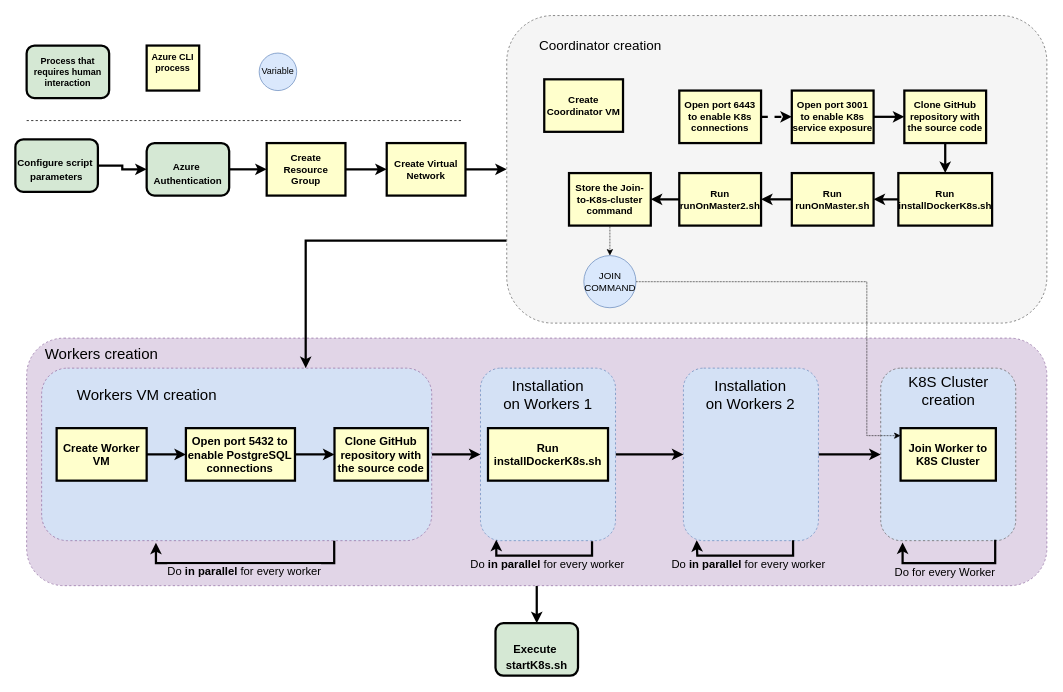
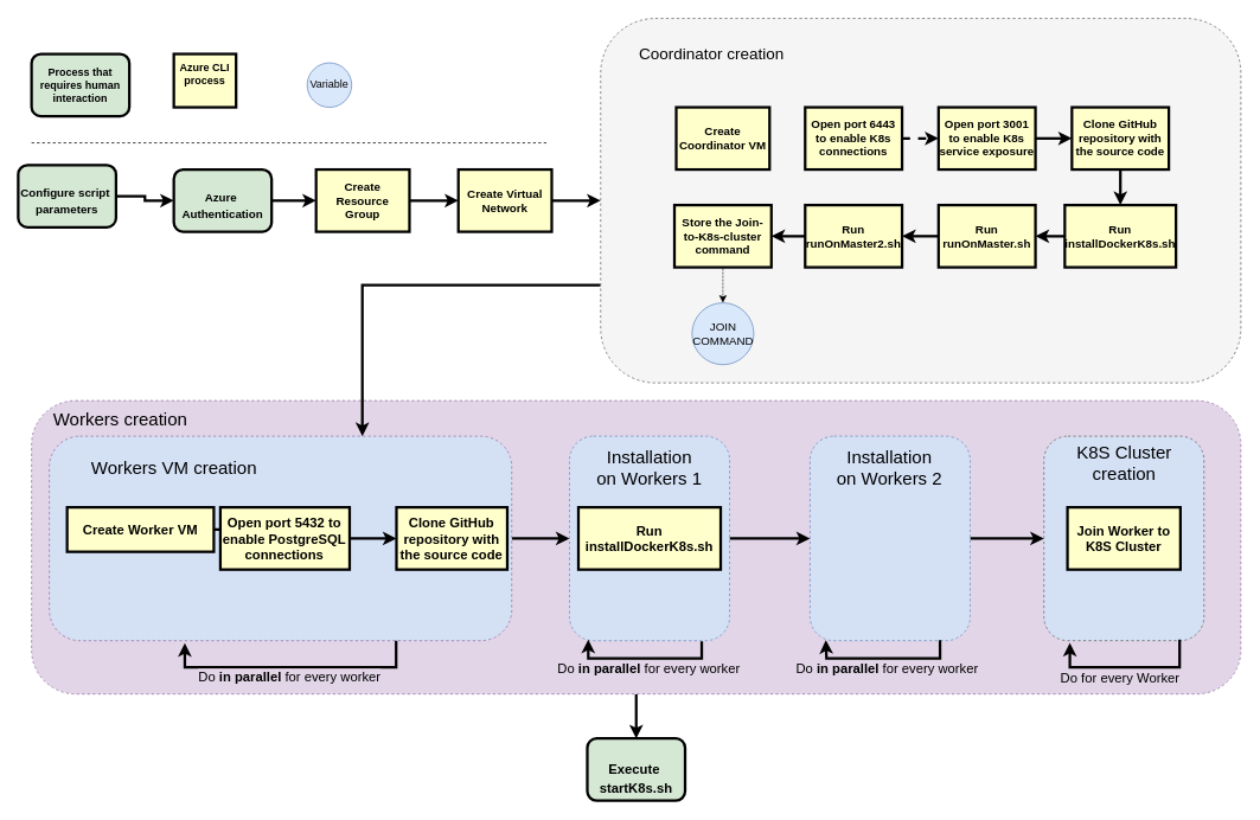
- <mxCell id="13" value="Create Coordinator VM" style="whiteSpace=wrap;align=center;verticalAlign=middle;fontStyle=1;strokeWidth=3;fillColor=#FFFFCC;fontSize=13;" parent="1" vertex="1"><mxGeometry x="725" y="105" width="105" height="70" as="geometry" /></mxCell>
+ <mxCell id="13" value="Create Coordinator VM" style="whiteSpace=wrap;align=center;verticalAlign=middle;fontStyle=1;strokeWidth=3;fillColor=#FFFFCC;fontSize=13;" parent="1" vertex="1"><mxGeometry x="760" y="120" width="105" height="70" as="geometry" /></mxCell>
- <mxCell id="51" style="edgeStyle=orthogonalEdgeStyle;rounded=0;orthogonalLoop=1;jettySize=auto;html=1;dashed=1;dashPattern=1 1;" parent="1" source="28" target="50" edge="1"><mxGeometry relative="1" as="geometry"><Array as="points"><mxPoint x="1155" y="375" /><mxPoint x="1155" y="580" /></Array></mxGeometry></mxCell>
- <mxCell id="33" value="Create Worker VM" style="whiteSpace=wrap;align=center;verticalAlign=middle;fontStyle=1;strokeWidth=3;fillColor=#FFFFCC;fontSize=15;" parent="1" vertex="1"><mxGeometry x="75" y="570" width="120" height="70" as="geometry" /></mxCell>
+ <mxCell id="33" value="Create Worker VM" style="whiteSpace=wrap;align=center;verticalAlign=middle;fontStyle=1;strokeWidth=3;fillColor=#FFFFCC;fontSize=15;" parent="1" vertex="1"><mxGeometry x="75" y="570" width="165" height="50" as="geometry" /></mxCell>
